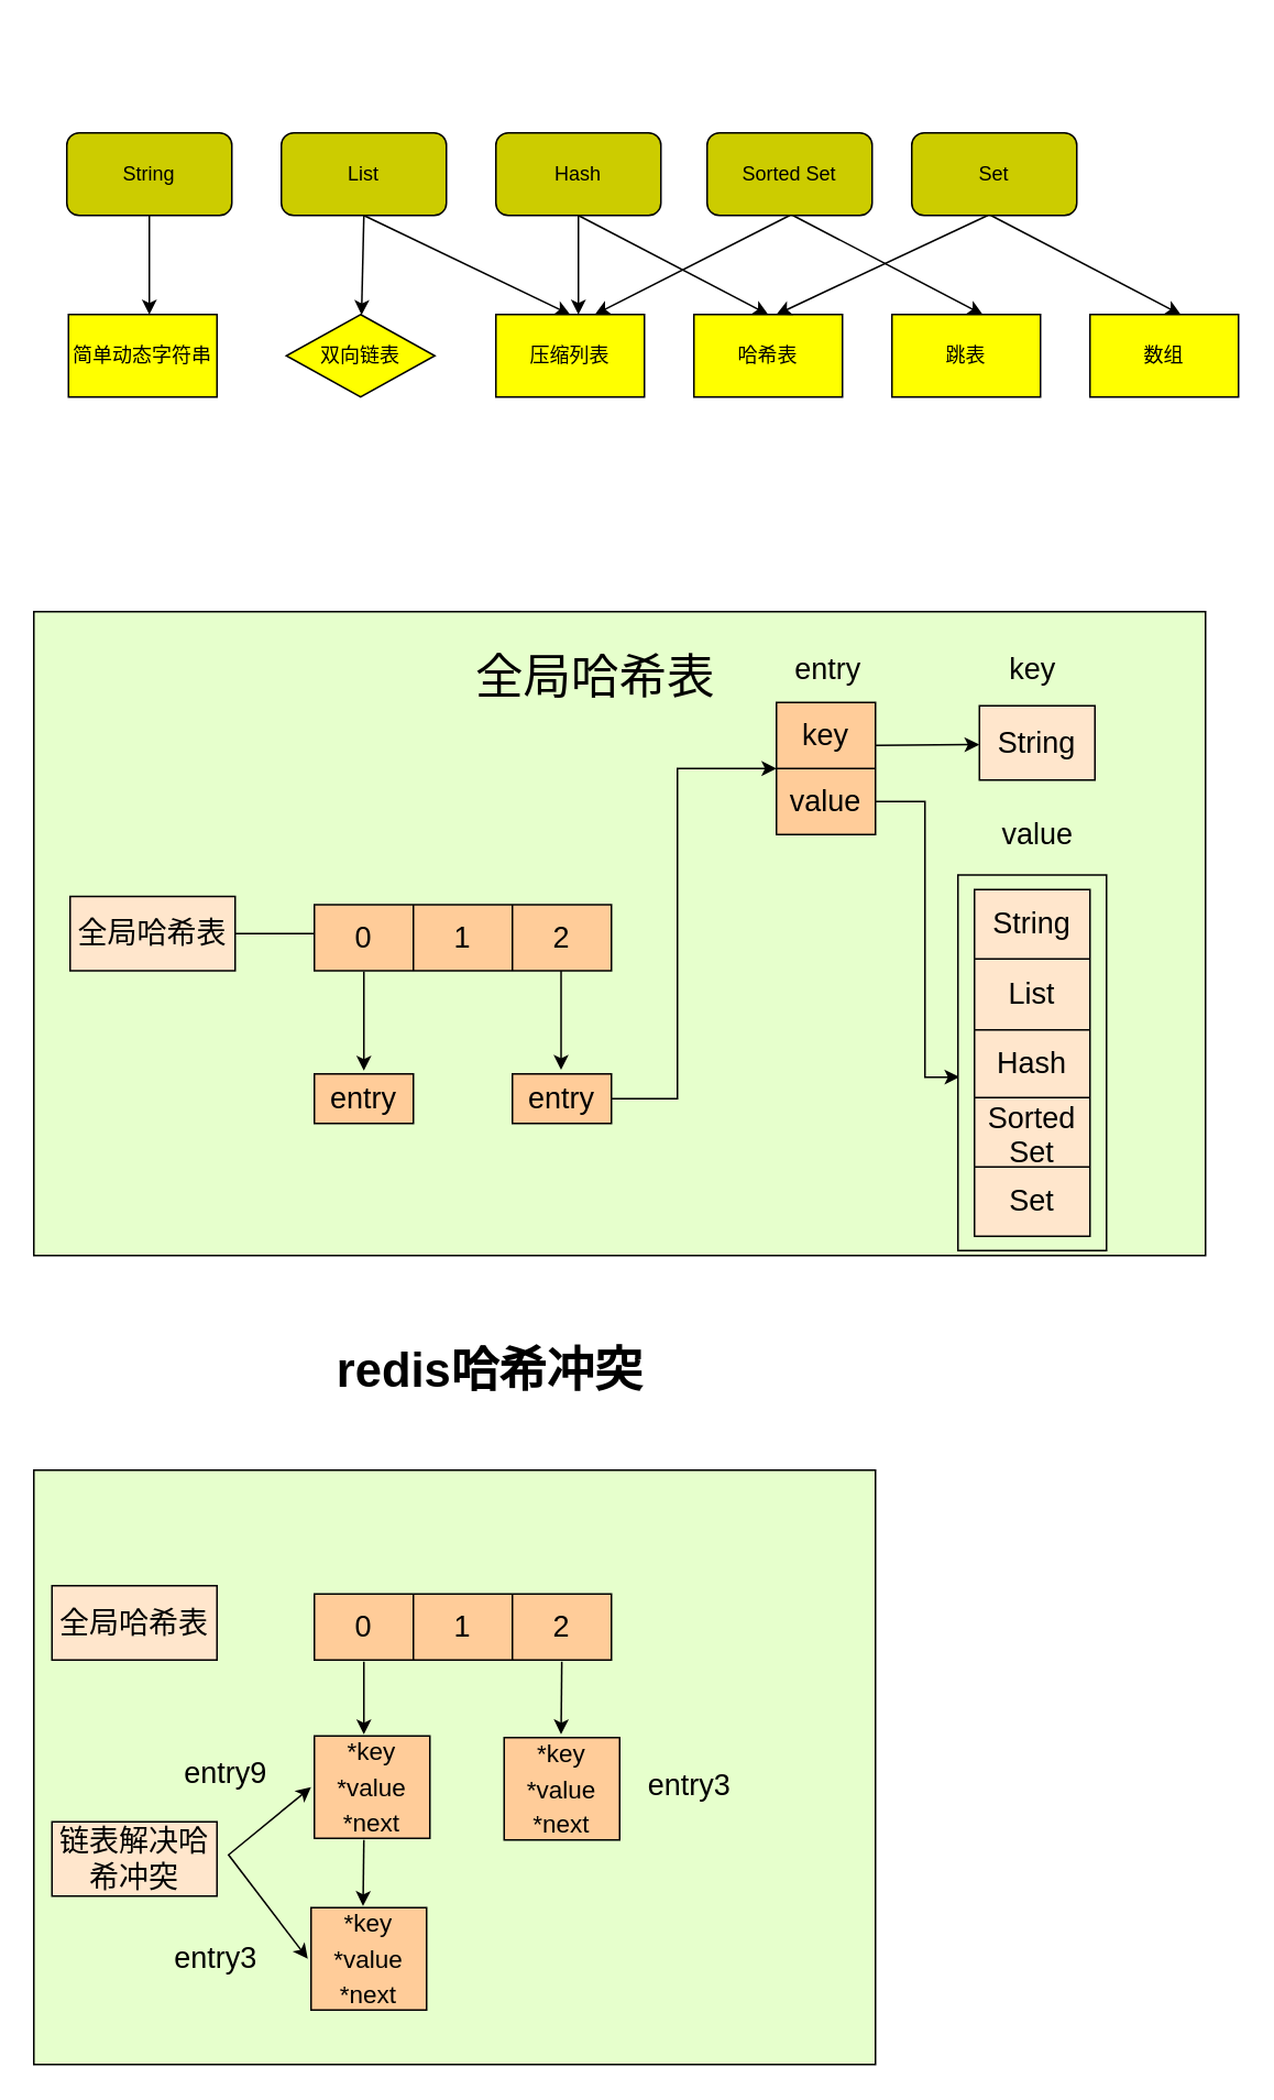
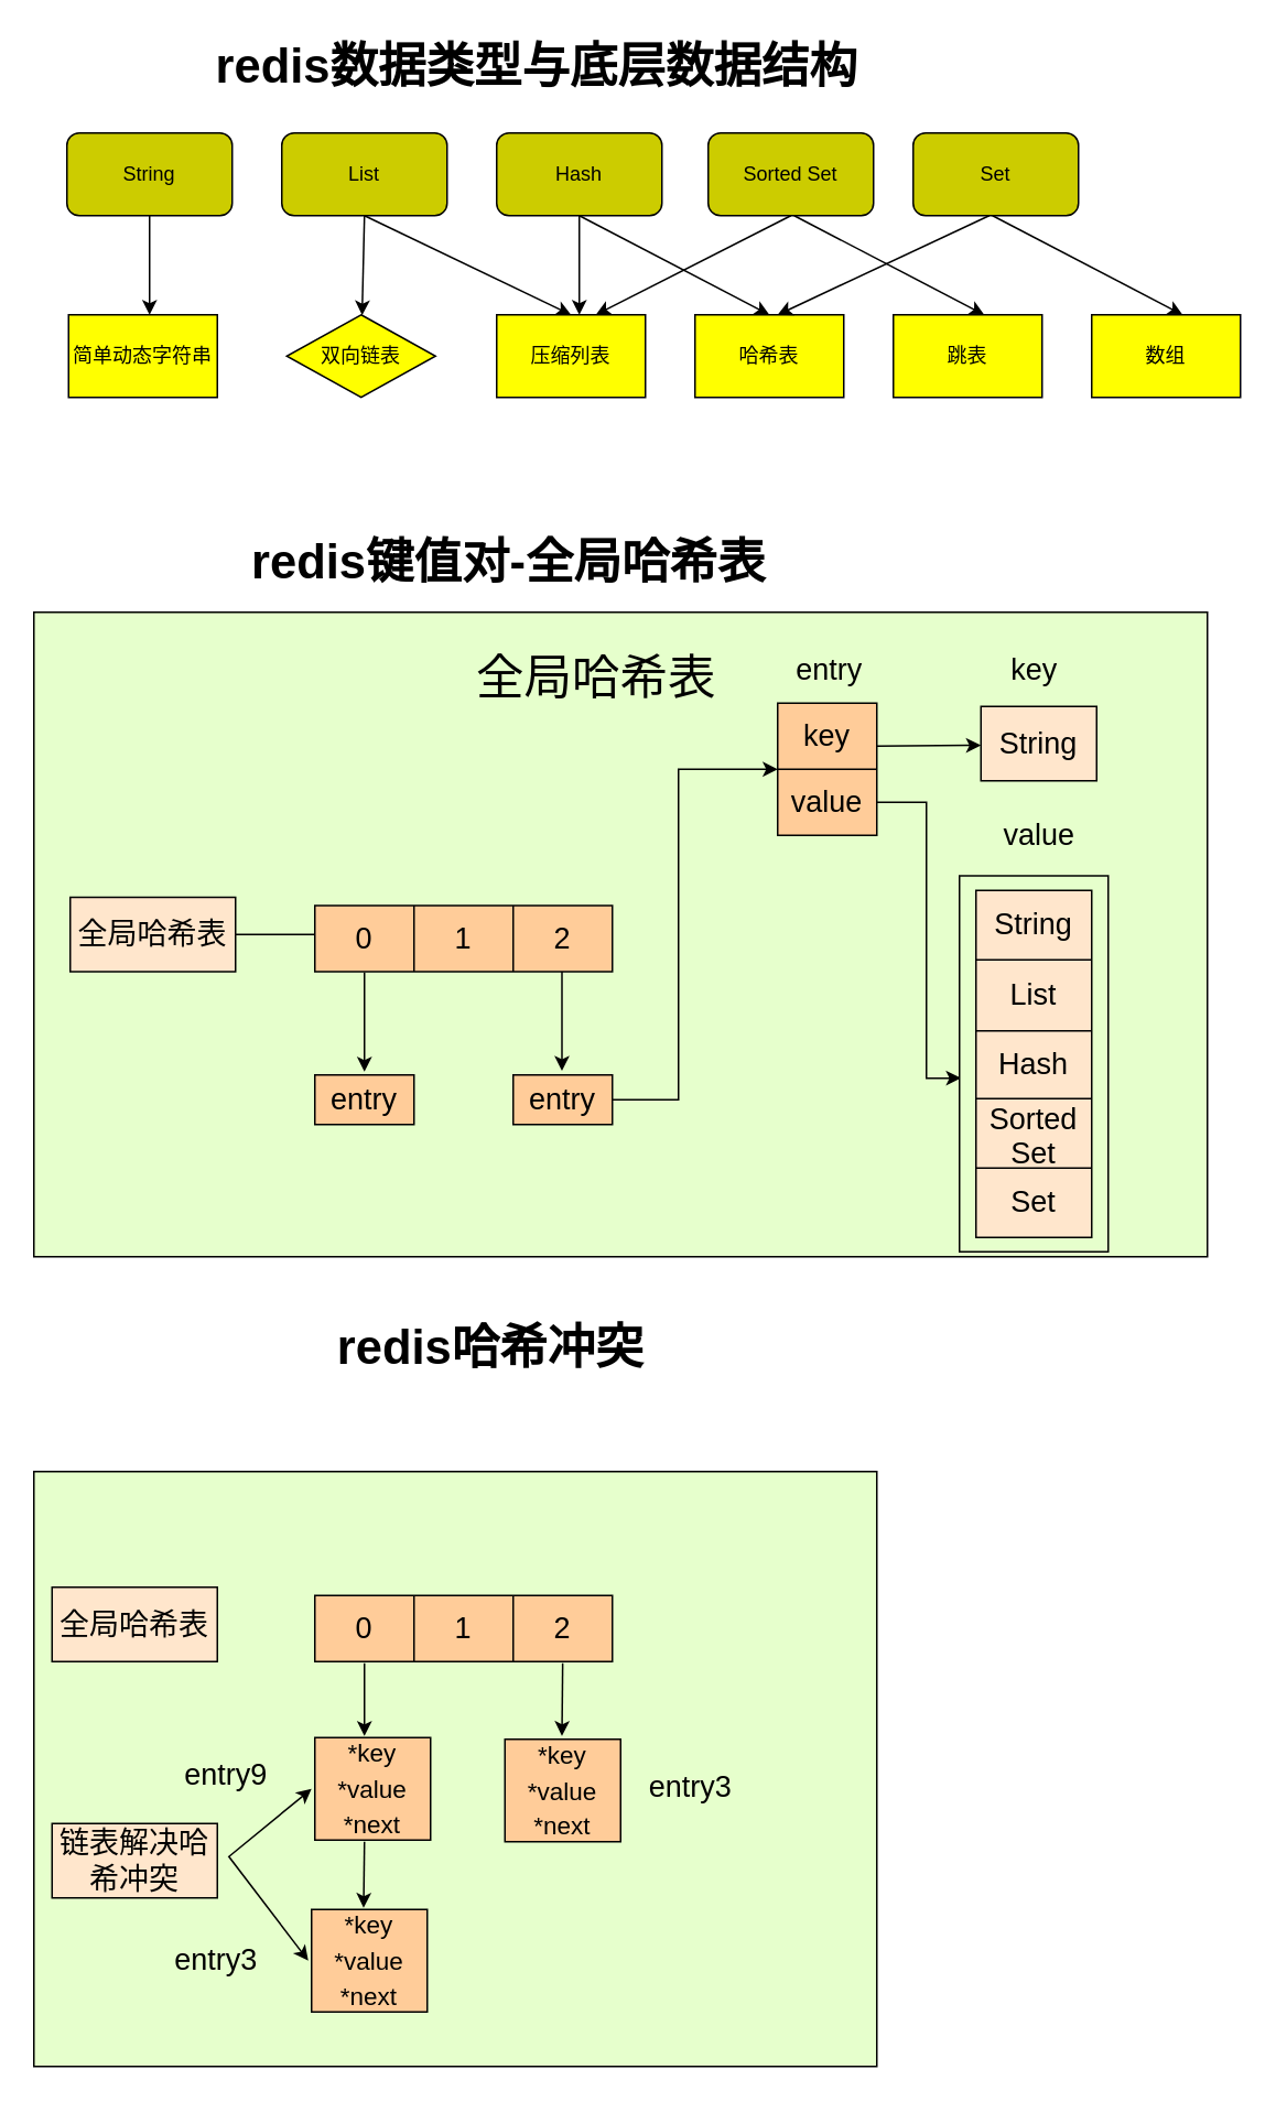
+ <mxCell id="22" value="redis数据类型与底层数据结构" style="text;html=1;resizable=0;autosize=1;align=center;verticalAlign=middle;points=[];fillColor=none;strokeColor=none;rounded=0;fontStyle=1;fontSize=29;" parent="1" vertex="1"><mxGeometry x="124" y="20" width="400" height="40" as="geometry" /></mxCell>
+ <mxCell id="23" value="redis键值对-全局哈希表" style="text;html=1;resizable=0;autosize=1;align=center;verticalAlign=middle;points=[];fillColor=none;strokeColor=none;rounded=0;fontStyle=1;fontSize=29;" parent="1" vertex="1"><mxGeometry x="142" y="320" width="330" height="40" as="geometry" /></mxCell>
- <mxCell id="61" value="redis哈希冲突" style="text;html=1;resizable=0;autosize=1;align=center;verticalAlign=middle;points=[];fillColor=none;strokeColor=none;rounded=0;fontStyle=1;fontSize=29;" vertex="1" parent="1"><mxGeometry x="196" y="810" width="200" height="40" as="geometry" /></mxCell>
+ <mxCell id="61" value="redis哈希冲突" style="text;html=1;resizable=0;autosize=1;align=center;verticalAlign=middle;points=[];fillColor=none;strokeColor=none;rounded=0;fontStyle=1;fontSize=29;" vertex="1" parent="1"><mxGeometry x="196" y="795" width="200" height="40" as="geometry" /></mxCell>
